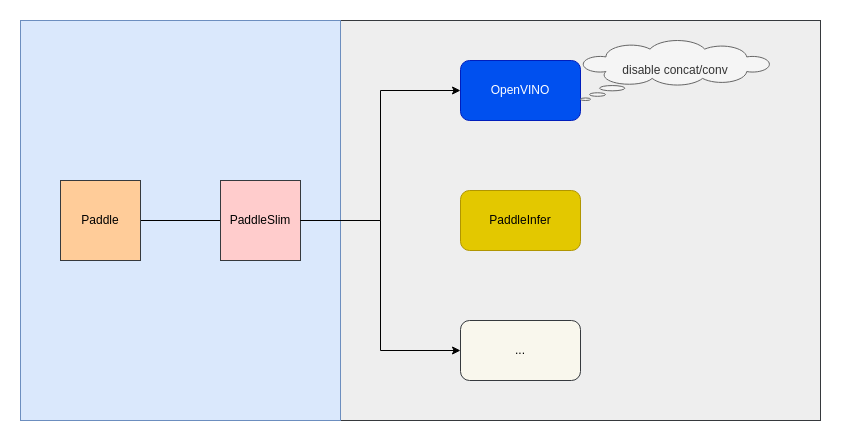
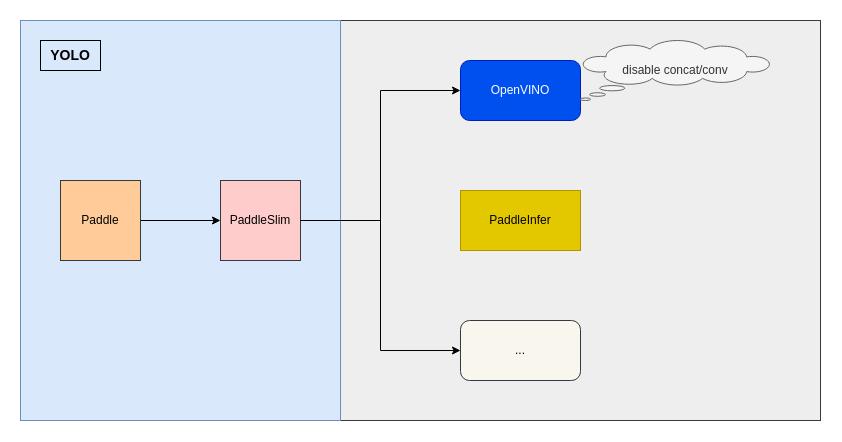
+ <mxCell id="13" value="&lt;font style=&quot;font-size: 14px;&quot;&gt;&lt;b&gt;YOLO&lt;/b&gt;&lt;/font&gt;" style="text;html=1;strokeColor=default;fillColor=none;align=center;verticalAlign=middle;whiteSpace=wrap;rounded=0;" vertex="1" parent="1"><mxGeometry x="40" y="40" width="60" height="30" as="geometry" /></mxCell>
- <mxCell id="4" style="edgeStyle=orthogonalEdgeStyle;rounded=0;orthogonalLoop=1;jettySize=auto;html=1;entryX=0;entryY=0.5;entryDx=0;entryDy=0;endArrow=none;" edge="1" parent="1" source="5" target="6"><mxGeometry relative="1" as="geometry" /></mxCell>
+ <mxCell id="4" style="edgeStyle=orthogonalEdgeStyle;rounded=0;orthogonalLoop=1;jettySize=auto;html=1;entryX=0;entryY=0.5;entryDx=0;entryDy=0;" edge="1" parent="1" source="5" target="6"><mxGeometry relative="1" as="geometry" /></mxCell>
- <mxCell id="8" value="PaddleInfer" style="rounded=1;whiteSpace=wrap;html=1;fillColor=#e3c800;fontColor=#000000;strokeColor=#B09500;" vertex="1" parent="1"><mxGeometry x="460" y="190" width="120" height="60" as="geometry" /></mxCell>
+ <mxCell id="8" value="PaddleInfer" style="whiteSpace=wrap;html=1;fillColor=#e3c800;fontColor=#000000;strokeColor=#B09500;rounded=0;" vertex="1" parent="1"><mxGeometry x="460" y="190" width="120" height="60" as="geometry" /></mxCell>
